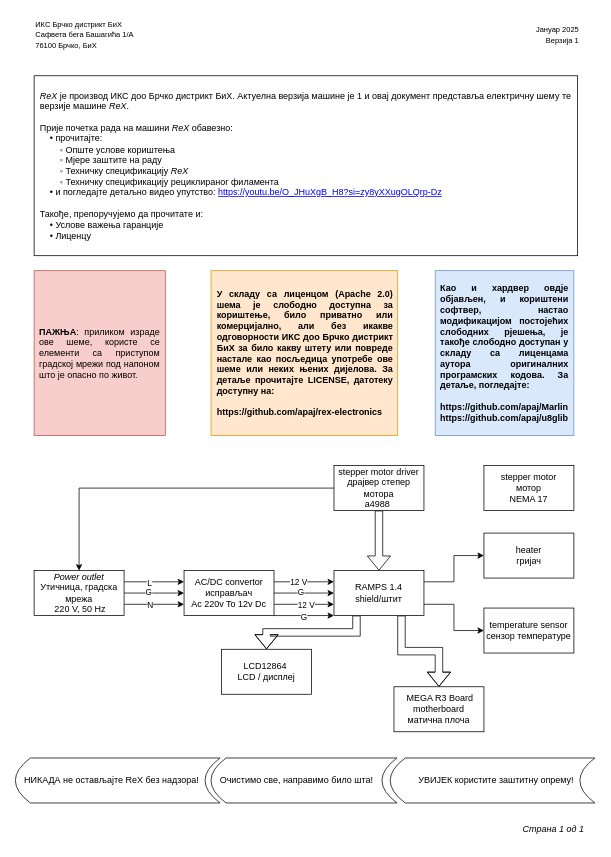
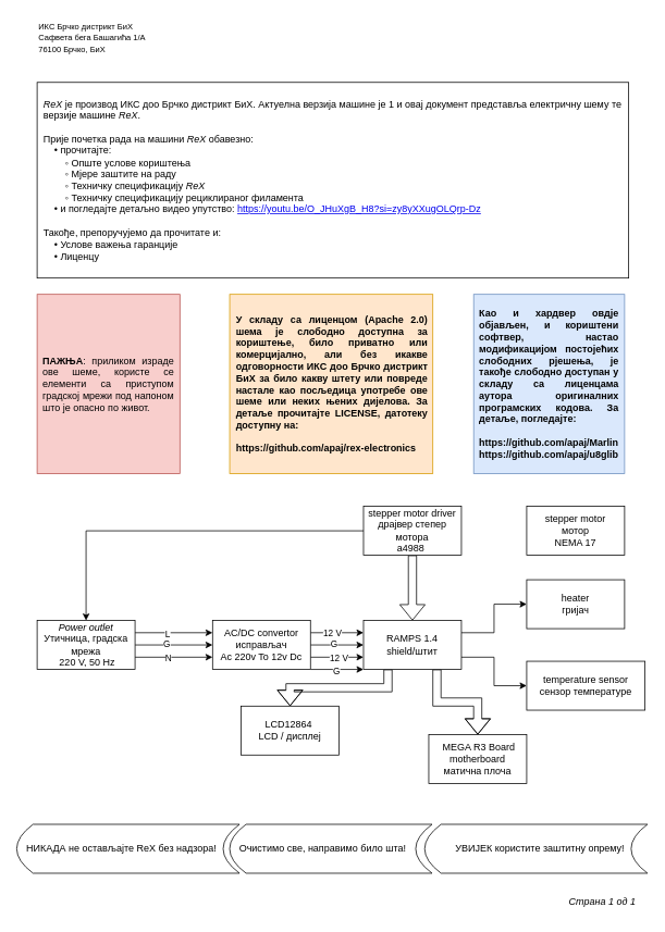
- <mxCell id="36" value="&lt;span style=&quot;font-size: 10px;&quot;&gt;Јануар 2025&lt;/span&gt;&lt;div&gt;&lt;span style=&quot;font-size: 10px;&quot;&gt;Верзија 1&lt;/span&gt;&lt;/div&gt;" style="text;html=1;align=right;verticalAlign=middle;whiteSpace=wrap;rounded=0;" vertex="1" parent="1"><mxGeometry x="539" y="20" width="235" height="50" as="geometry" /></mxCell>
- <mxCell id="10" value="&lt;div&gt;AC/DC convertor&lt;/div&gt;&lt;div&gt;исправљач&lt;/div&gt;Ac 220v To 12v Dc" style="rounded=0;whiteSpace=wrap;html=1;" vertex="1" parent="1"><mxGeometry x="245" y="760" width="120" height="60" as="geometry" /></mxCell>
+ <mxCell id="10" value="&lt;div&gt;AC/DC convertor&lt;/div&gt;&lt;div&gt;исправљач&lt;/div&gt;Ac 220v To 12v Dc" style="rounded=0;whiteSpace=wrap;html=1;" vertex="1" parent="1"><mxGeometry x="260" y="760" width="120" height="60" as="geometry" /></mxCell>
- <mxCell id="29" value="temperature sensor&lt;div&gt;сензор температуре&lt;/div&gt;" style="rounded=0;whiteSpace=wrap;html=1;" vertex="1" parent="1"><mxGeometry x="645" y="810" width="120" height="60" as="geometry" /></mxCell>
+ <mxCell id="29" value="temperature sensor&lt;div&gt;сензор температуре&lt;/div&gt;" style="rounded=0;whiteSpace=wrap;html=1;" vertex="1" parent="1"><mxGeometry x="645" y="810" width="145" height="60" as="geometry" /></mxCell>
- <mxCell id="27" value="&amp;nbsp;MEGA R3 Board&lt;br&gt;&lt;div&gt;motherboard&lt;/div&gt;&lt;div&gt;матична плоча&lt;/div&gt;" style="rounded=0;whiteSpace=wrap;html=1;" vertex="1" parent="1"><mxGeometry x="525" y="915" width="120" height="60" as="geometry" /></mxCell>
+ <mxCell id="27" value="&amp;nbsp;MEGA R3 Board&lt;br&gt;&lt;div&gt;motherboard&lt;/div&gt;&lt;div&gt;матична плоча&lt;/div&gt;" style="rounded=0;whiteSpace=wrap;html=1;" vertex="1" parent="1"><mxGeometry x="525" y="900" width="120" height="60" as="geometry" /></mxCell>
